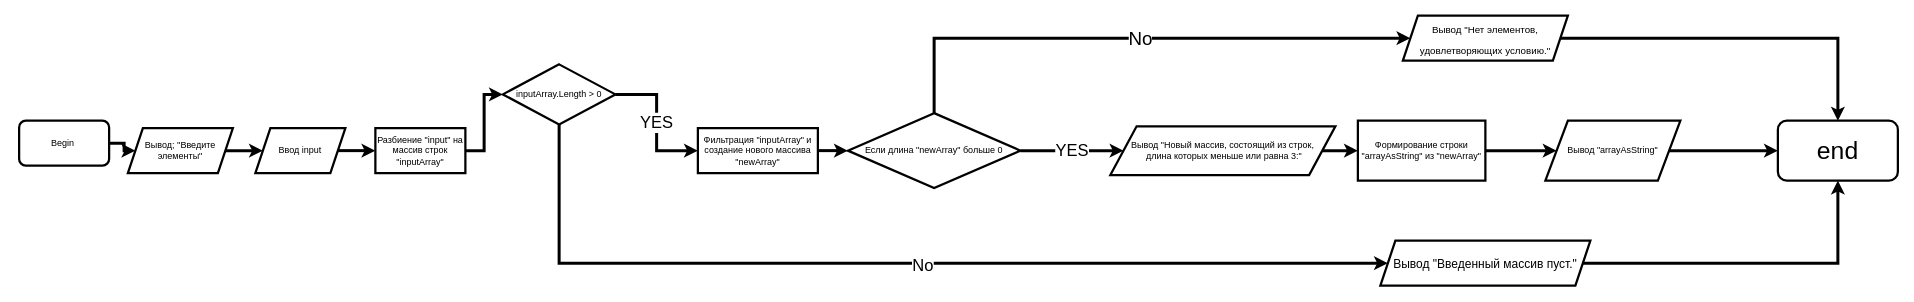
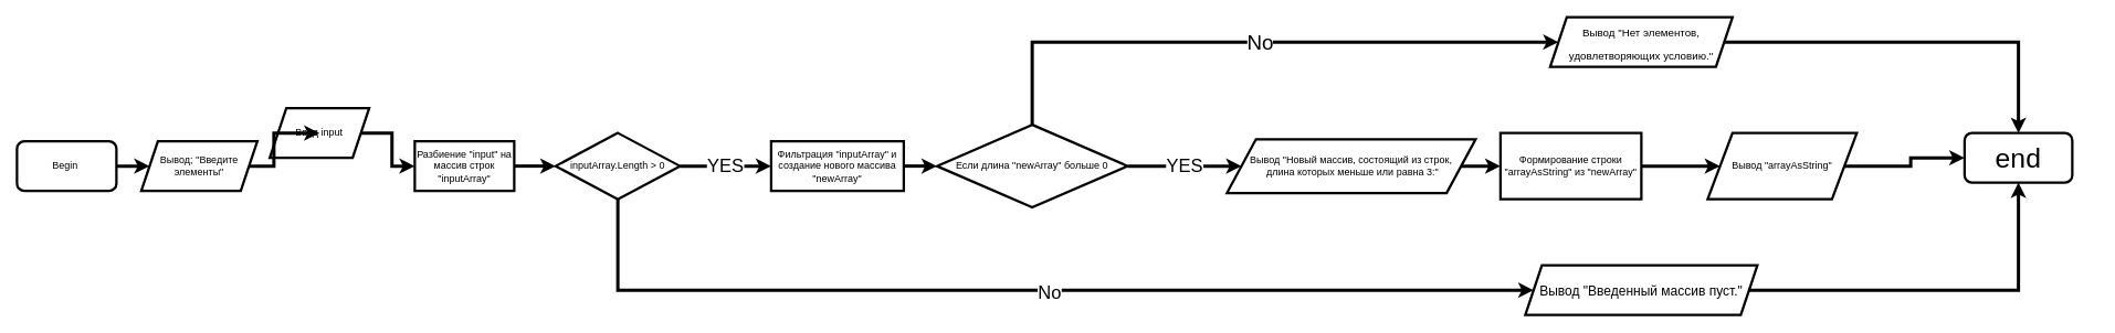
- <mxCell id="13" value="&lt;div style=&quot;line-height: 19px;&quot;&gt;inputArray.Length &amp;gt; 0&lt;/div&gt;" style="rhombus;whiteSpace=wrap;html=1;strokeWidth=3;" vertex="1" parent="1"><mxGeometry x="670" y="85" width="150" height="80" as="geometry" /></mxCell>
+ <mxCell id="13" value="&lt;div style=&quot;line-height: 19px;&quot;&gt;inputArray.Length &amp;gt; 0&lt;/div&gt;" style="rhombus;whiteSpace=wrap;html=1;strokeWidth=3;" vertex="1" parent="1"><mxGeometry x="670" y="160" width="150" height="80" as="geometry" /></mxCell>
- <mxCell id="3" value="Begin&amp;nbsp;" style="rounded=1;whiteSpace=wrap;html=1;strokeWidth=3;" vertex="1" parent="1"><mxGeometry x="25" y="160" width="120" height="60" as="geometry" /></mxCell>
+ <mxCell id="3" value="Begin&amp;nbsp;" style="rounded=1;whiteSpace=wrap;html=1;strokeWidth=3;" vertex="1" parent="1"><mxGeometry x="20" y="170" width="120" height="60" as="geometry" /></mxCell>
- <mxCell id="5" value="Ввод input" style="shape=parallelogram;perimeter=parallelogramPerimeter;whiteSpace=wrap;html=1;fixedSize=1;strokeWidth=3;" vertex="1" parent="1"><mxGeometry x="340" y="170" width="120" height="60" as="geometry" /></mxCell>
+ <mxCell id="5" value="Ввод input" style="shape=parallelogram;perimeter=parallelogramPerimeter;whiteSpace=wrap;html=1;fixedSize=1;strokeWidth=3;" vertex="1" parent="1"><mxGeometry x="325" y="130" width="120" height="60" as="geometry" /></mxCell>
- <mxCell id="29" value="&lt;font style=&quot;font-size: 33px;&quot;&gt;end&lt;/font&gt;" style="rounded=1;whiteSpace=wrap;html=1;labelBackgroundCol;strokeWidth=3;fontSize=25;" vertex="1" parent="1"><mxGeometry x="2370" y="160" width="160" height="80" as="geometry" /></mxCell>
+ <mxCell id="29" value="&lt;font style=&quot;font-size: 33px;&quot;&gt;end&lt;/font&gt;" style="rounded=1;whiteSpace=wrap;html=1;labelBackgroundCol;strokeWidth=3;fontSize=25;" vertex="1" parent="1"><mxGeometry x="2370" y="160" width="130" height="60" as="geometry" /></mxCell>
